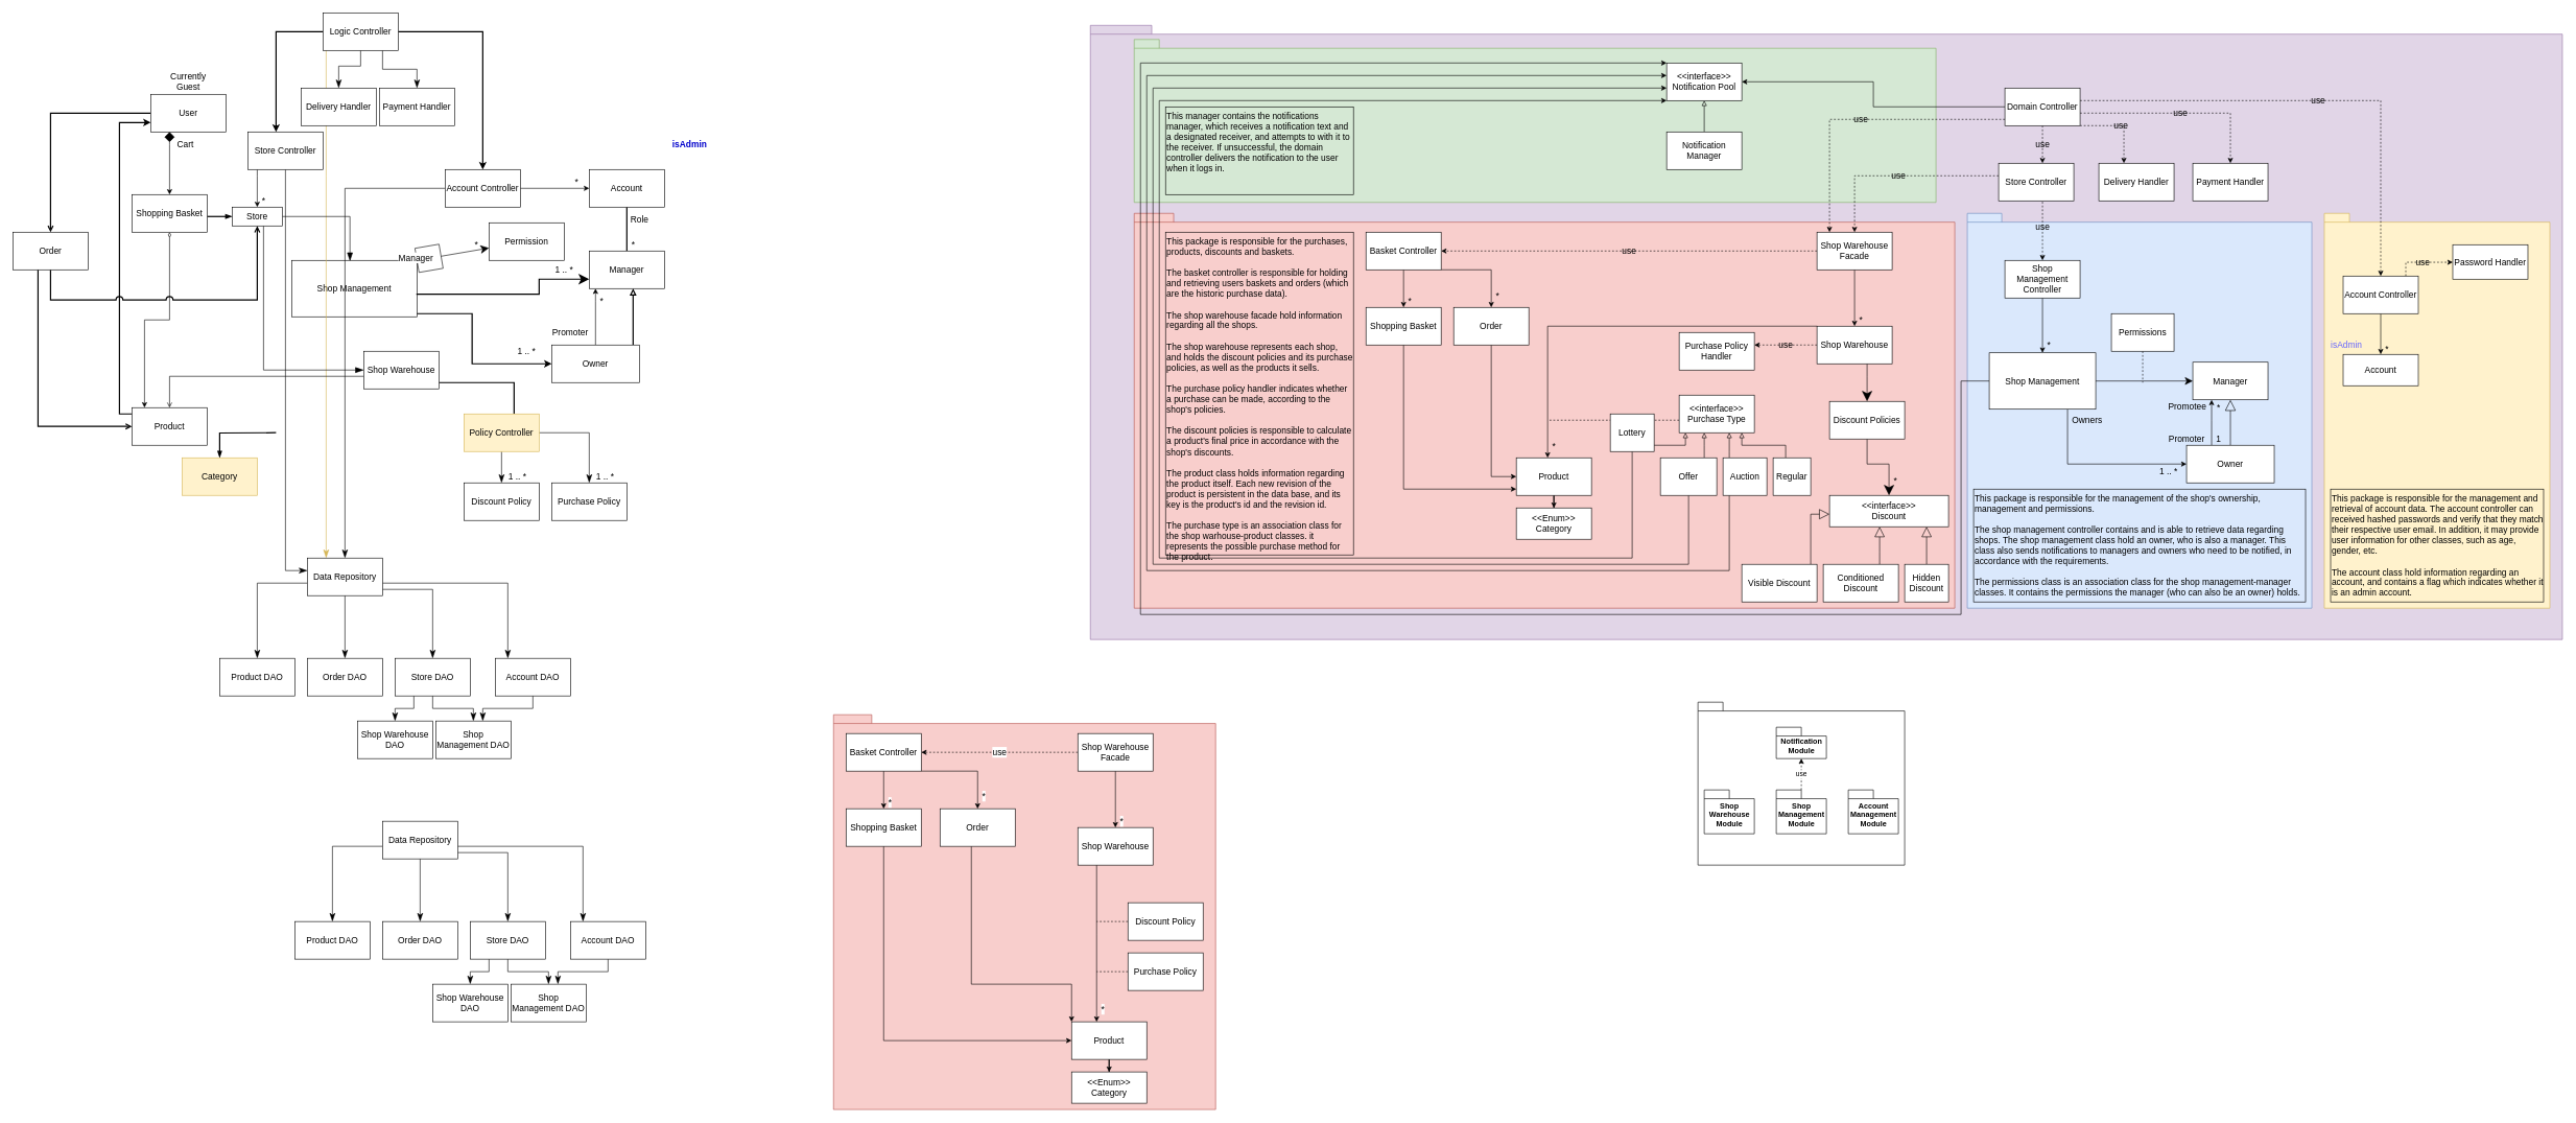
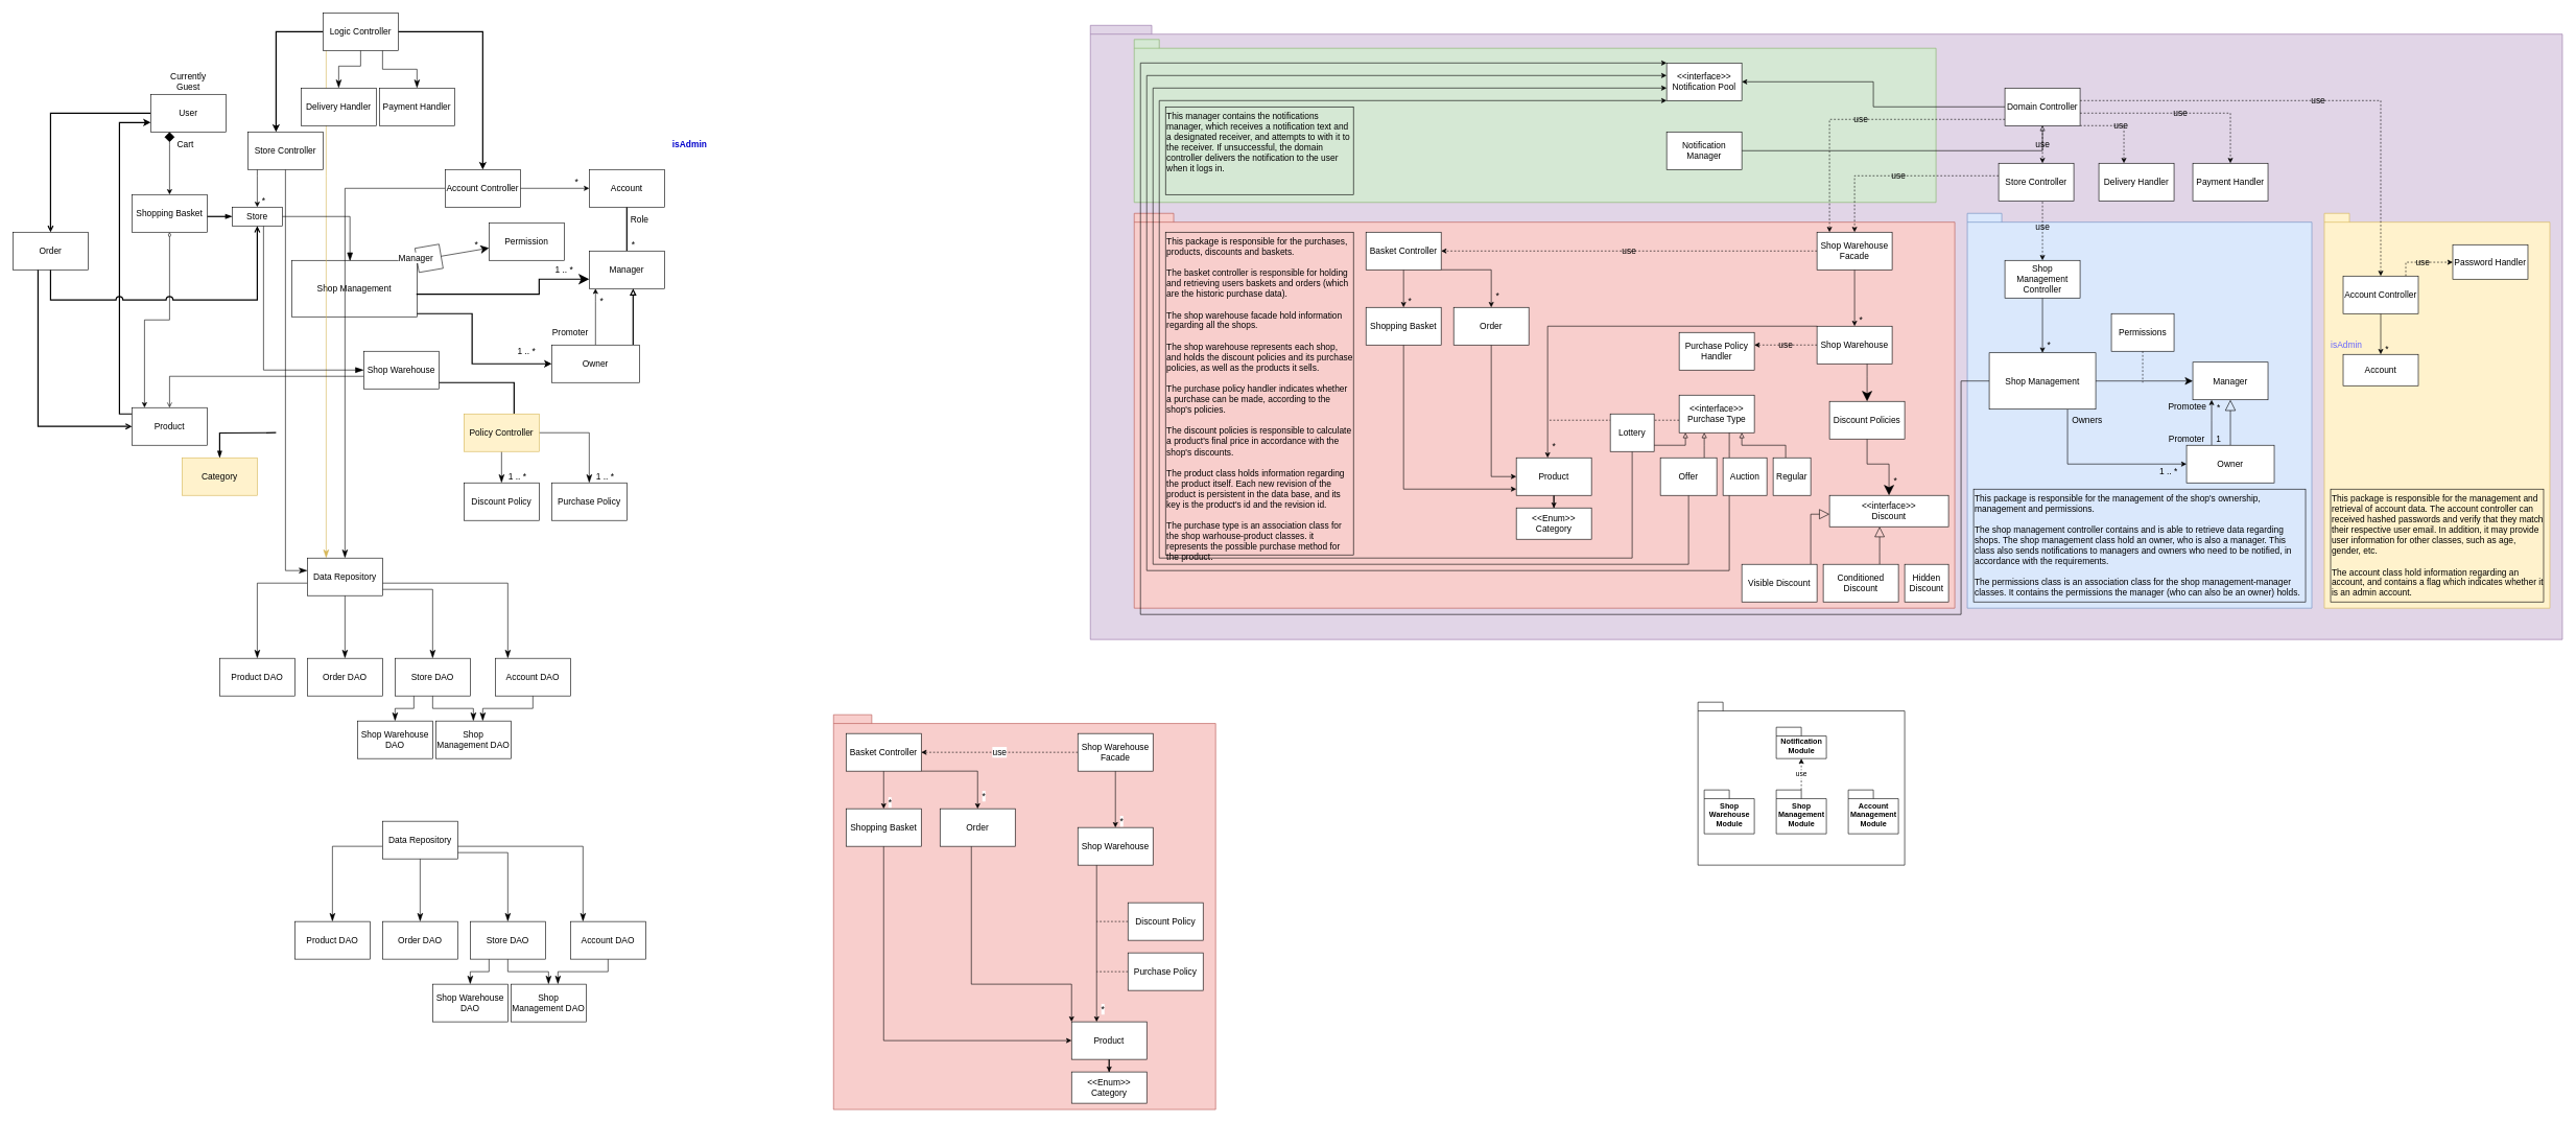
- <mxCell id="197" style="edgeStyle=orthogonalEdgeStyle;rounded=0;orthogonalLoop=1;jettySize=auto;html=1;endArrow=block;endFill=0;fontSize=14;" parent="1" source="198" target="196" edge="1"><mxGeometry relative="1" as="geometry" /></mxCell>
+ <mxCell id="197" style="edgeStyle=orthogonalEdgeStyle;rounded=0;orthogonalLoop=1;jettySize=auto;html=1;endArrow=block;endFill=0;fontSize=14;" parent="1" source="198" target="144" edge="1"><mxGeometry relative="1" as="geometry" /></mxCell>
- <mxCell id="188" style="edgeStyle=orthogonalEdgeStyle;rounded=0;orthogonalLoop=1;jettySize=auto;html=1;endArrow=block;endFill=0;fontSize=14;" parent="1" source="190" target="184" edge="1"><mxGeometry relative="1" as="geometry"><Array as="points"><mxPoint x="2760" y="720" /><mxPoint x="2760" y="720" /></Array></mxGeometry></mxCell>
+ <mxCell id="188" style="edgeStyle=orthogonalEdgeStyle;rounded=0;orthogonalLoop=1;jettySize=auto;html=1;endArrow=none;endFill=0;fontSize=14;" parent="1" source="190" target="184" edge="1"><mxGeometry relative="1" as="geometry"><Array as="points"><mxPoint x="2760" y="720" /><mxPoint x="2760" y="720" /></Array></mxGeometry></mxCell>
- <mxCell id="178" style="edgeStyle=orthogonalEdgeStyle;rounded=0;orthogonalLoop=1;jettySize=auto;html=1;fontSize=14;endArrow=block;endFill=0;endSize=14;" parent="1" source="179" target="180" edge="1"><mxGeometry relative="1" as="geometry"><Array as="points"><mxPoint x="3080" y="810" /></Array></mxGeometry></mxCell>
